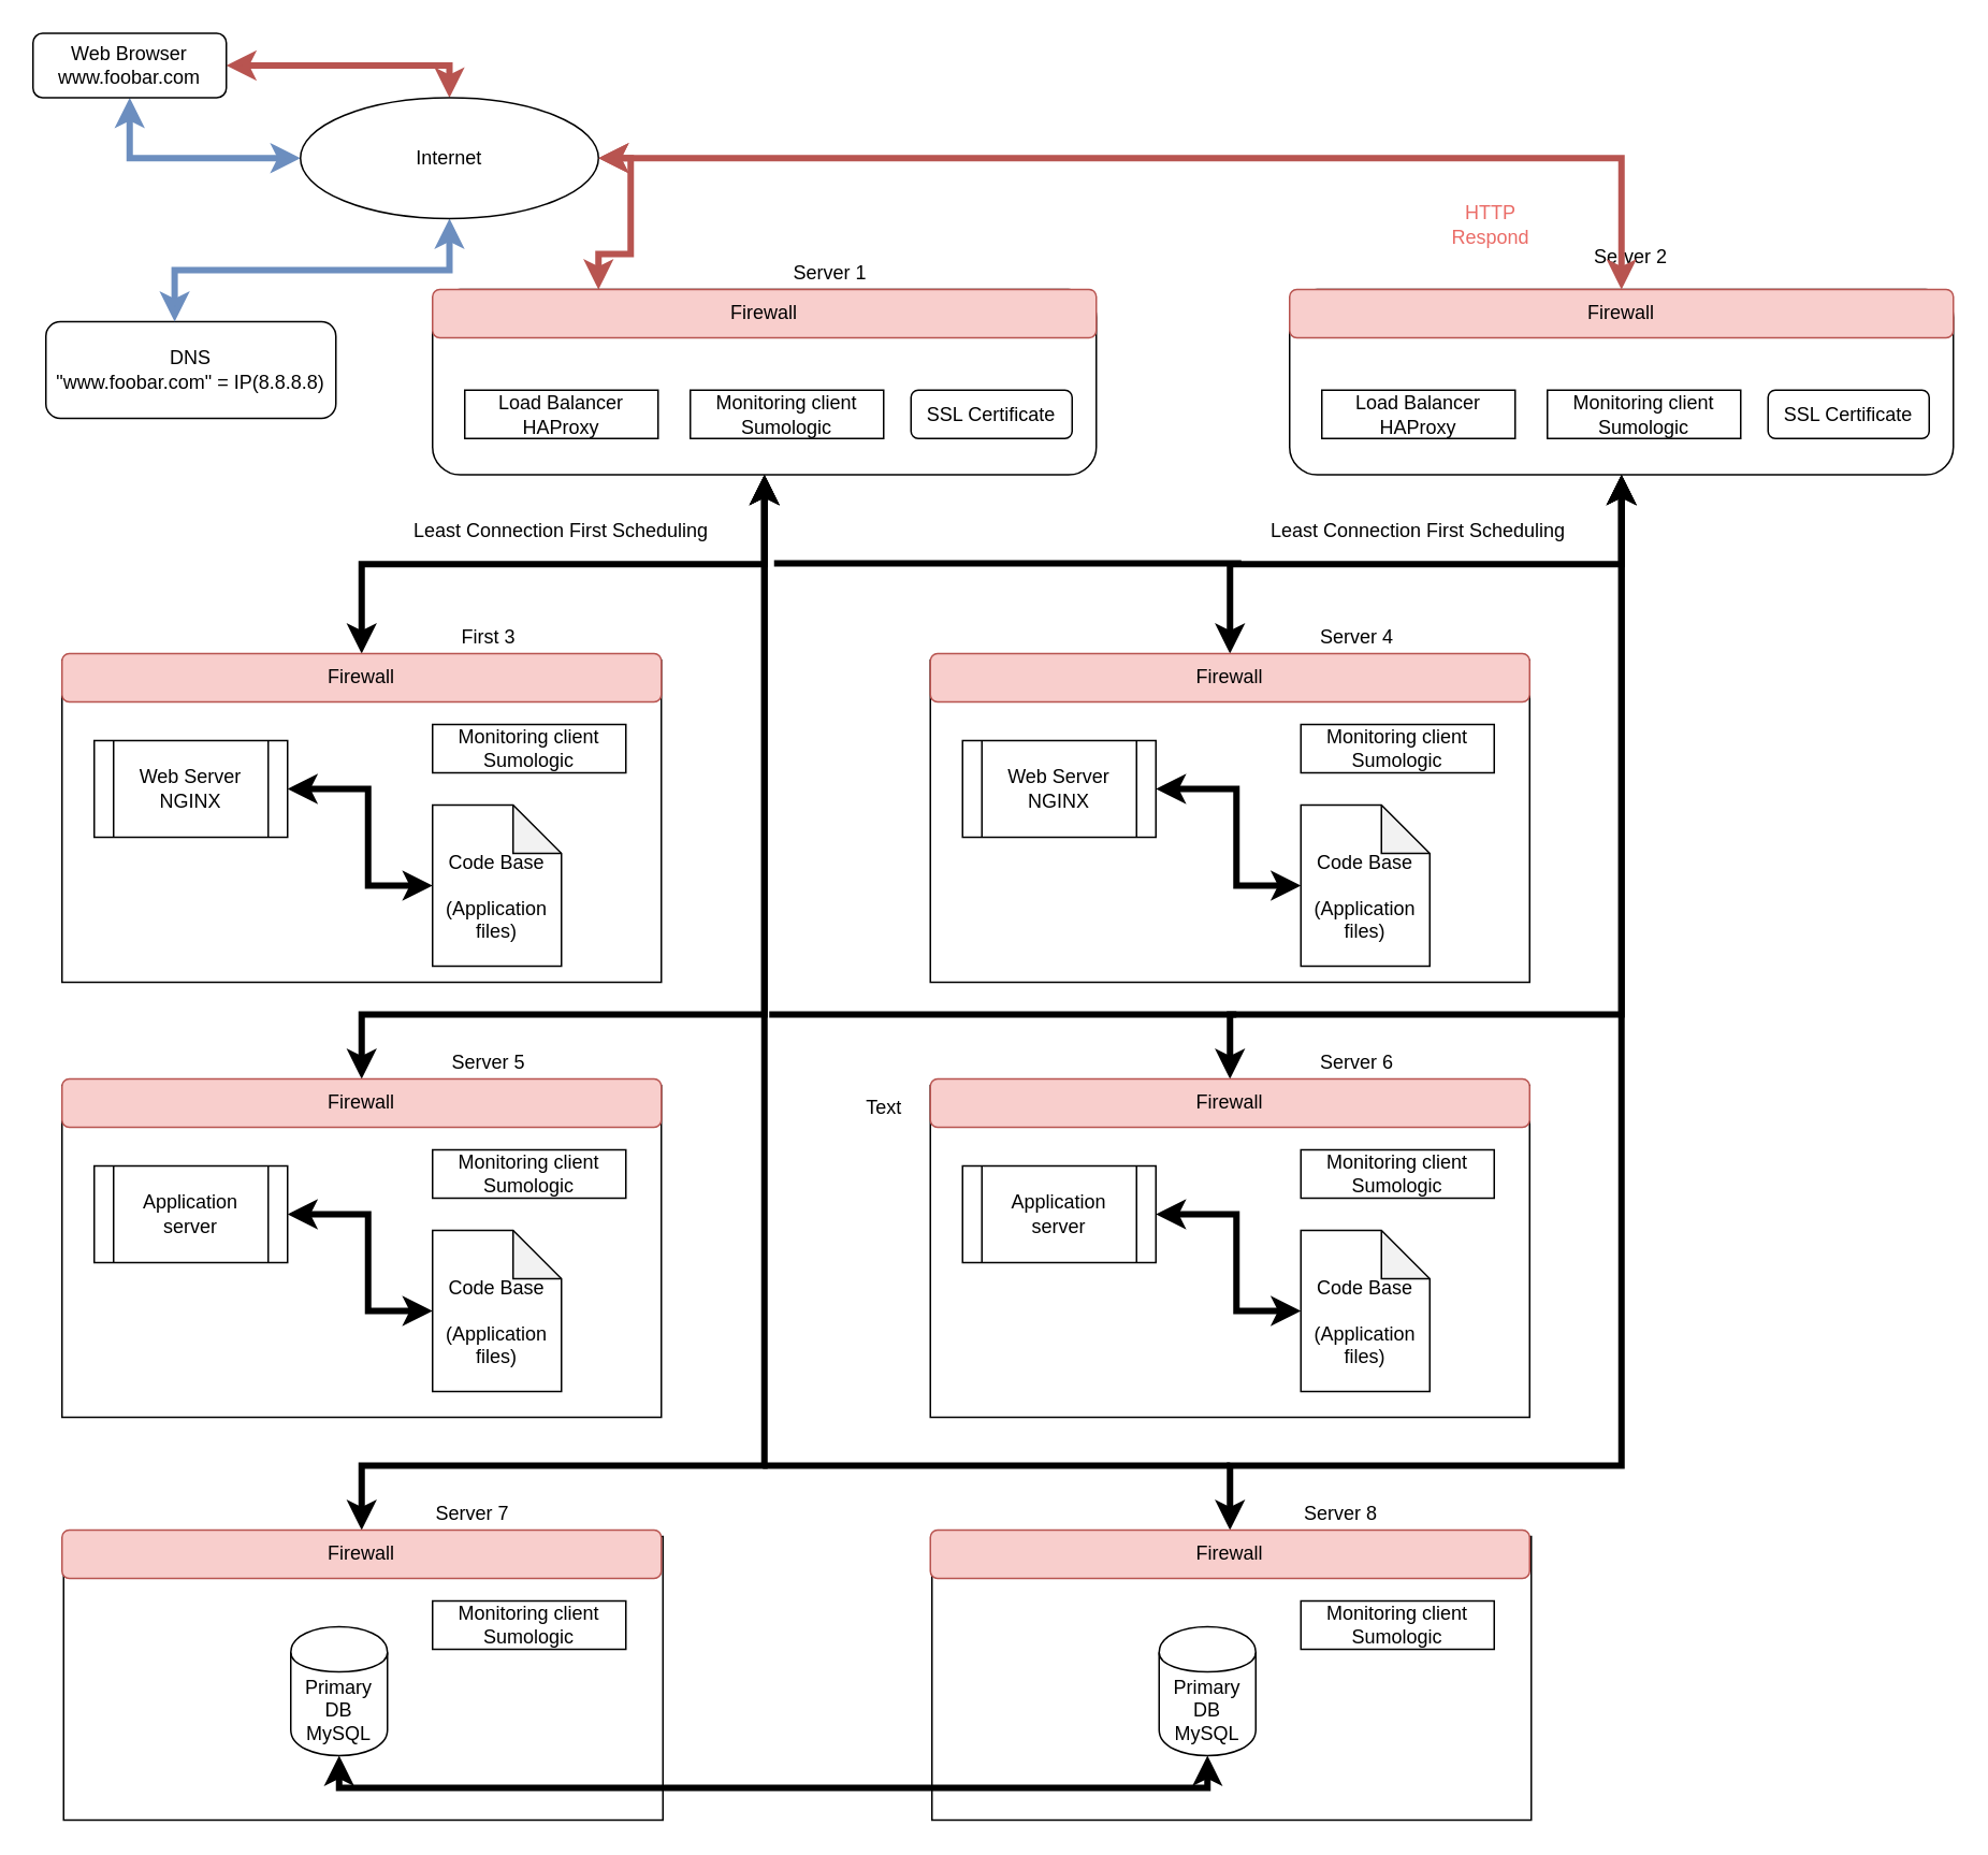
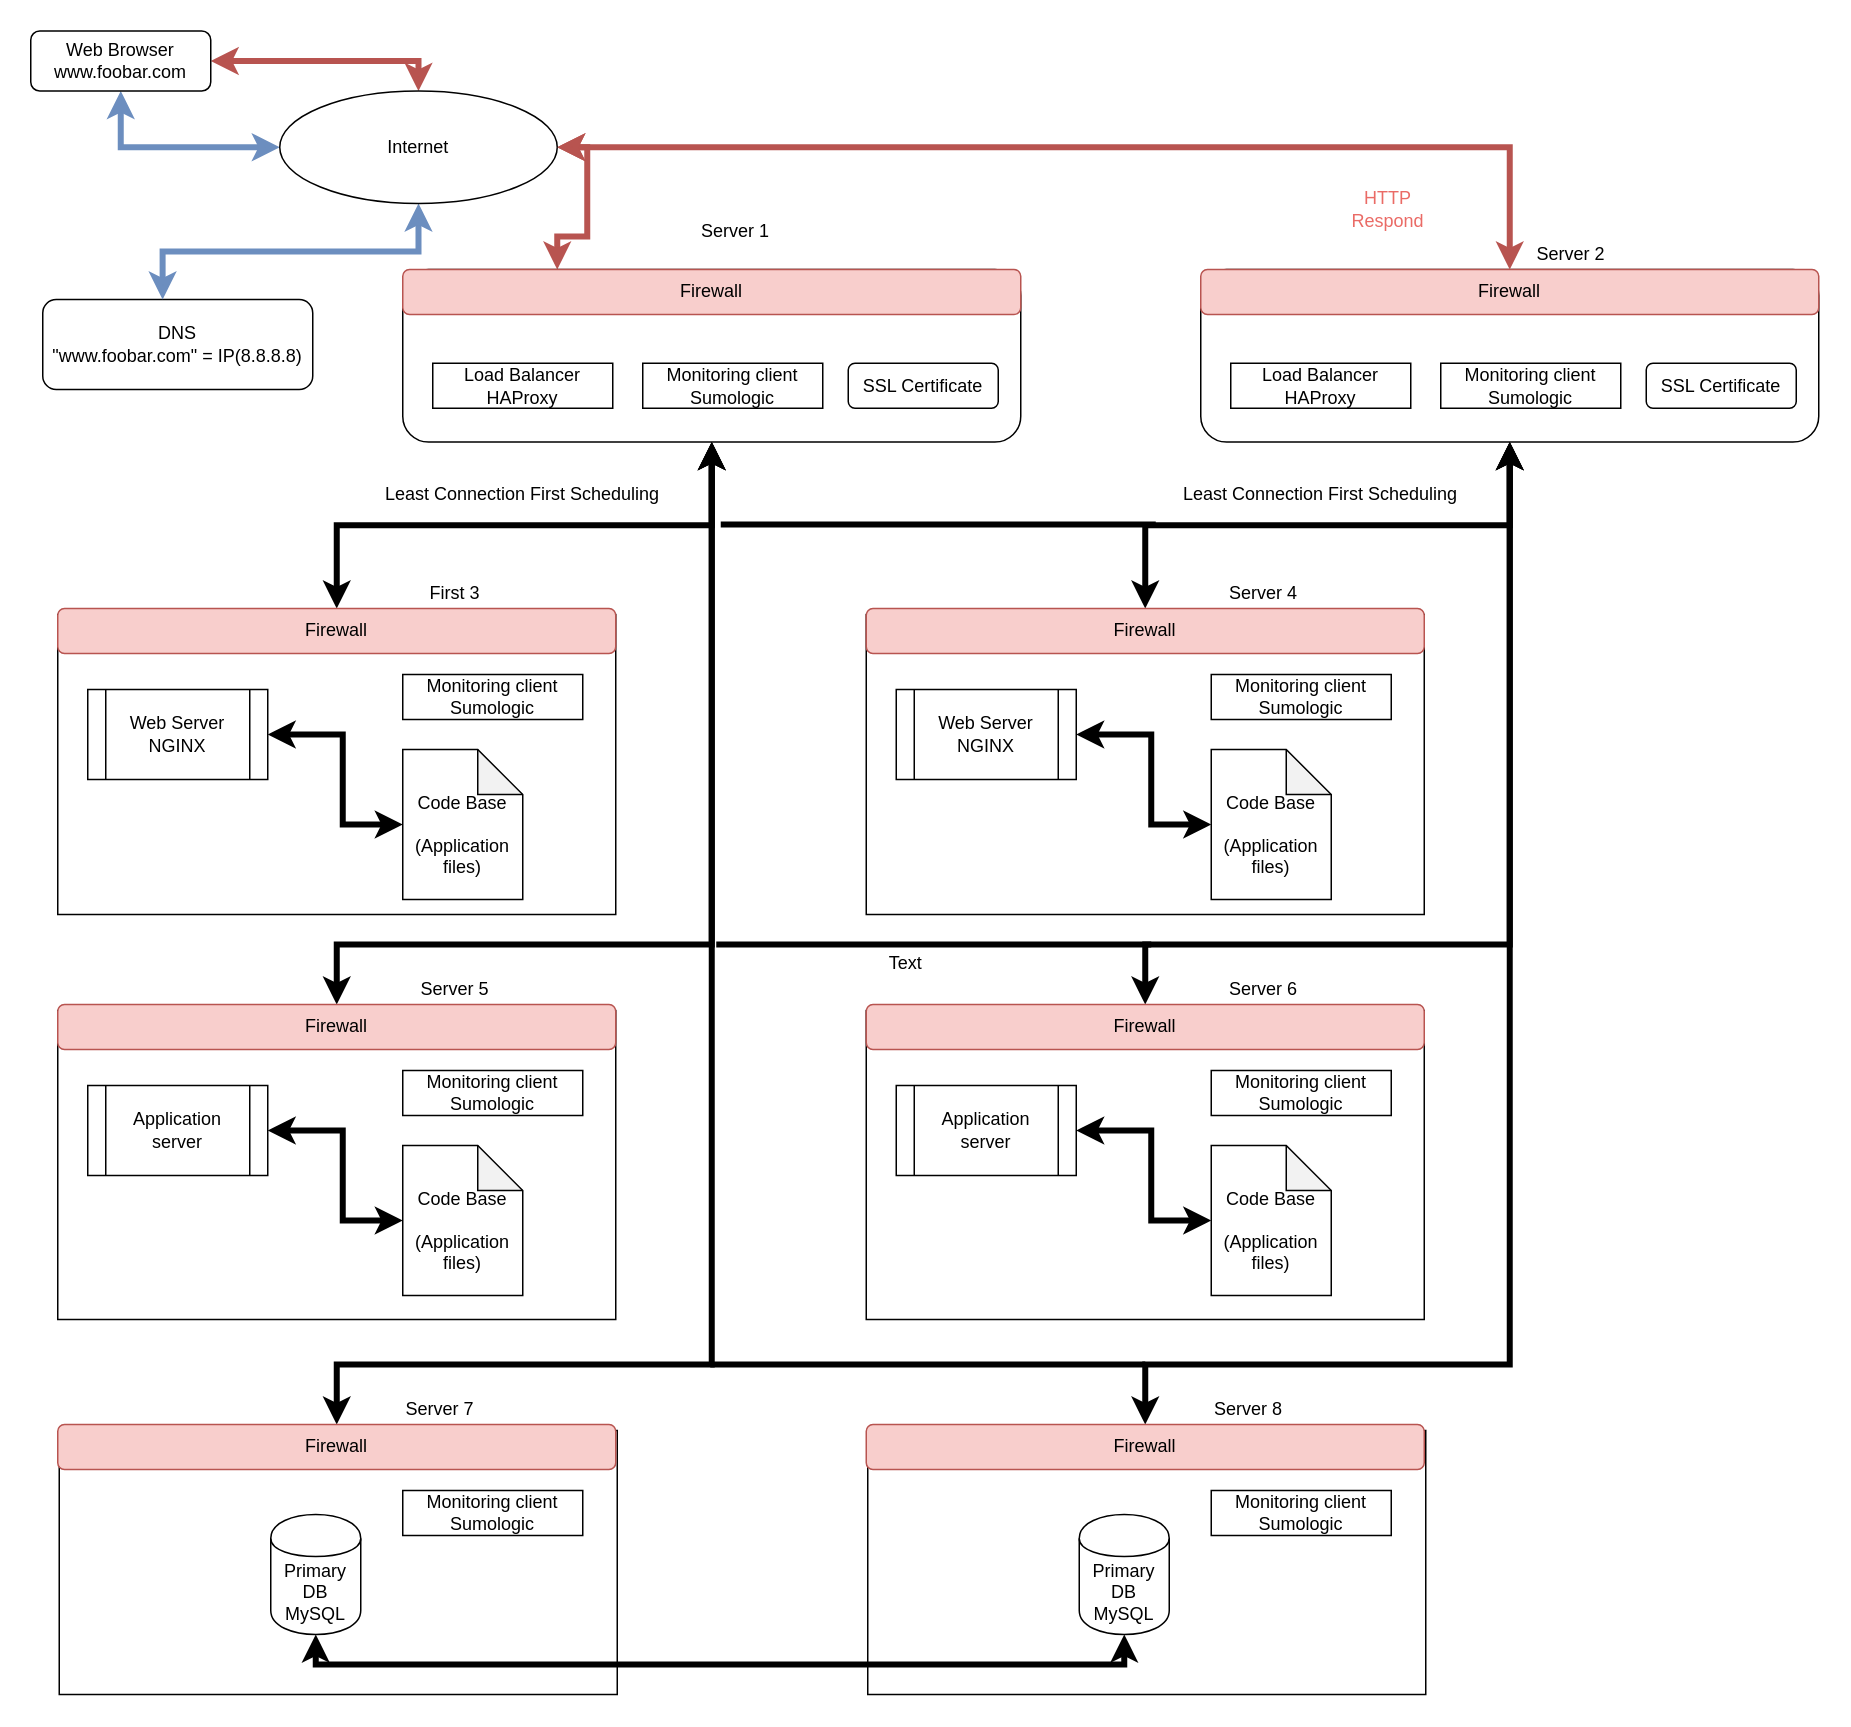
- <mxCell id="26" value="Server 2" style="text;html=1;strokeColor=none;fillColor=none;align=center;verticalAlign=middle;whiteSpace=wrap;rounded=0;" parent="1" vertex="1"><mxGeometry x="987" y="149" width="50" height="20" as="geometry" /></mxCell>
+ <mxCell id="26" value="Server 2" style="text;html=1;strokeColor=none;fillColor=none;align=center;verticalAlign=middle;whiteSpace=wrap;rounded=0;" parent="1" vertex="1"><mxGeometry x="1022" y="159" width="50" height="20" as="geometry" /></mxCell>
- <mxCell id="16" value="Server 1" style="text;html=1;strokeColor=none;fillColor=none;align=center;verticalAlign=middle;whiteSpace=wrap;rounded=0;" parent="1" vertex="1"><mxGeometry x="490" y="159" width="50" height="20" as="geometry" /></mxCell>
+ <mxCell id="16" value="Server 1" style="text;html=1;strokeColor=none;fillColor=none;align=center;verticalAlign=middle;whiteSpace=wrap;rounded=0;" parent="1" vertex="1"><mxGeometry x="465" y="144" width="50" height="20" as="geometry" /></mxCell>
- <mxCell id="71" value="Text" style="text;html=1;align=center;verticalAlign=middle;resizable=0;points=[];autosize=1;" vertex="1" parent="1"><mxGeometry x="528" y="677" width="40" height="20" as="geometry" /></mxCell>
+ <mxCell id="71" value="Text" style="text;html=1;align=center;verticalAlign=middle;resizable=0;points=[];autosize=1;" vertex="1" parent="1"><mxGeometry x="583" y="632" width="40" height="20" as="geometry" /></mxCell>
